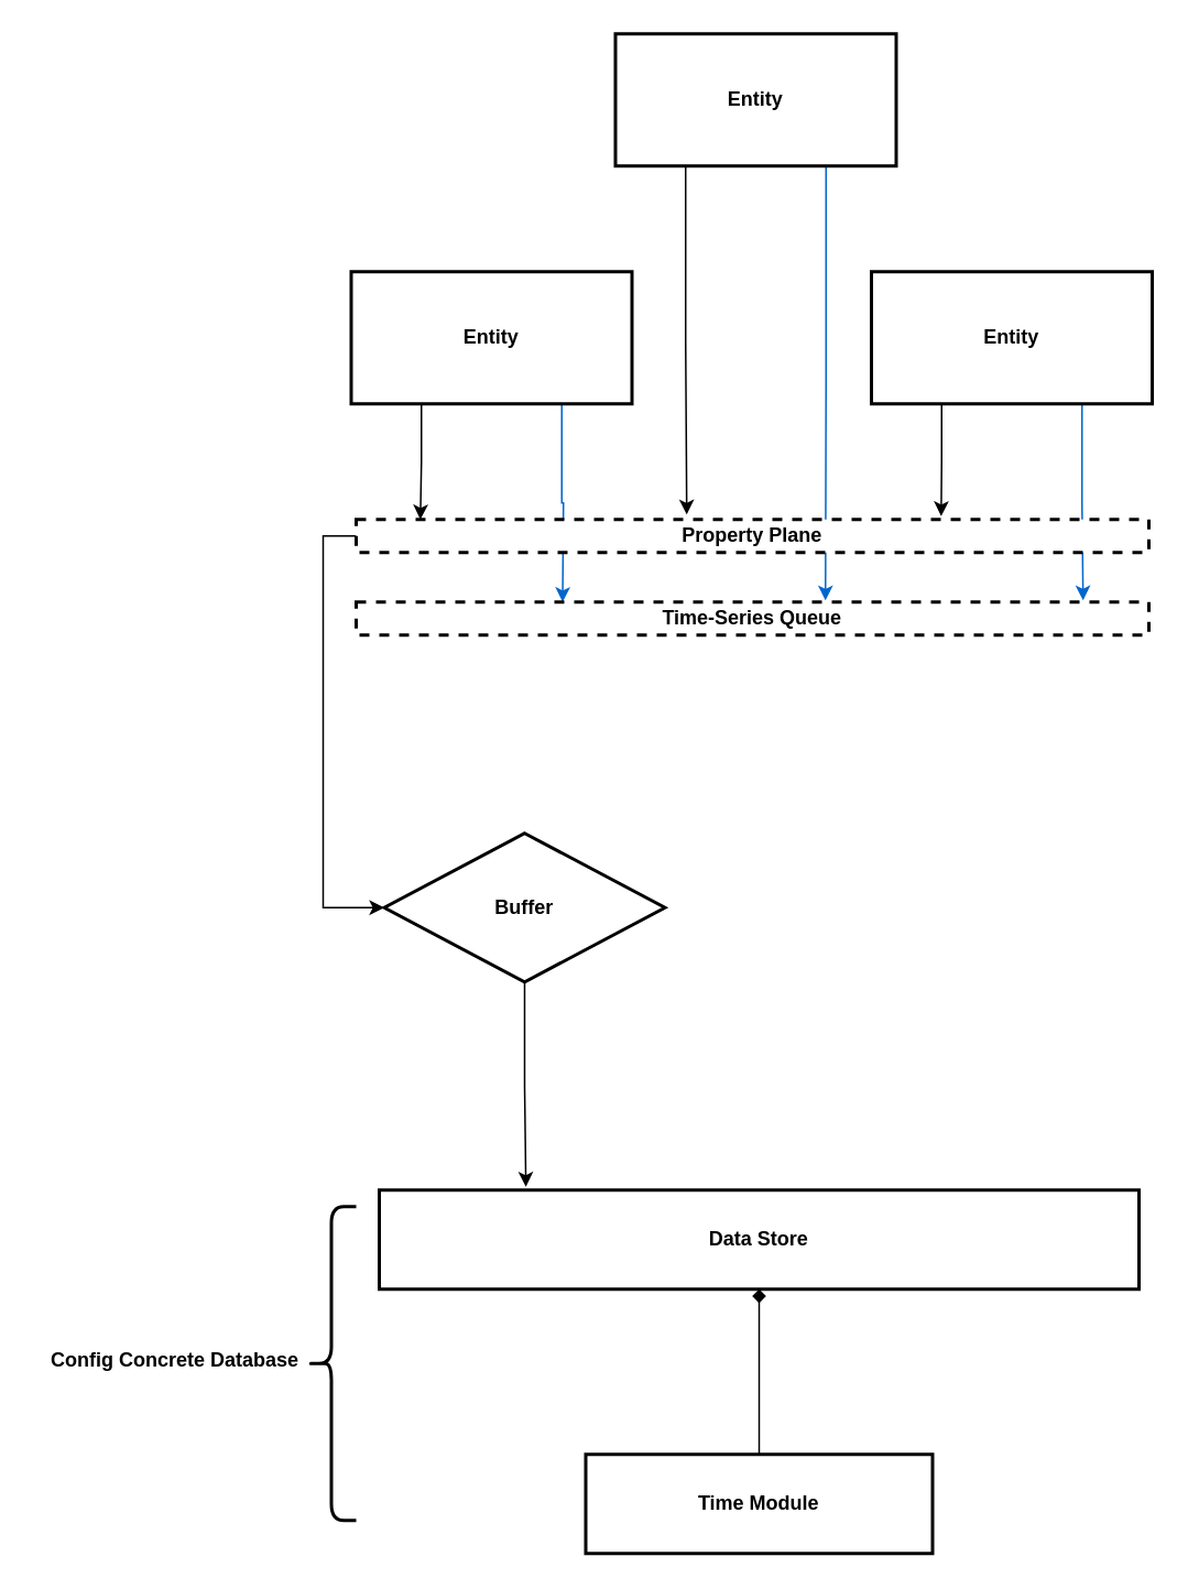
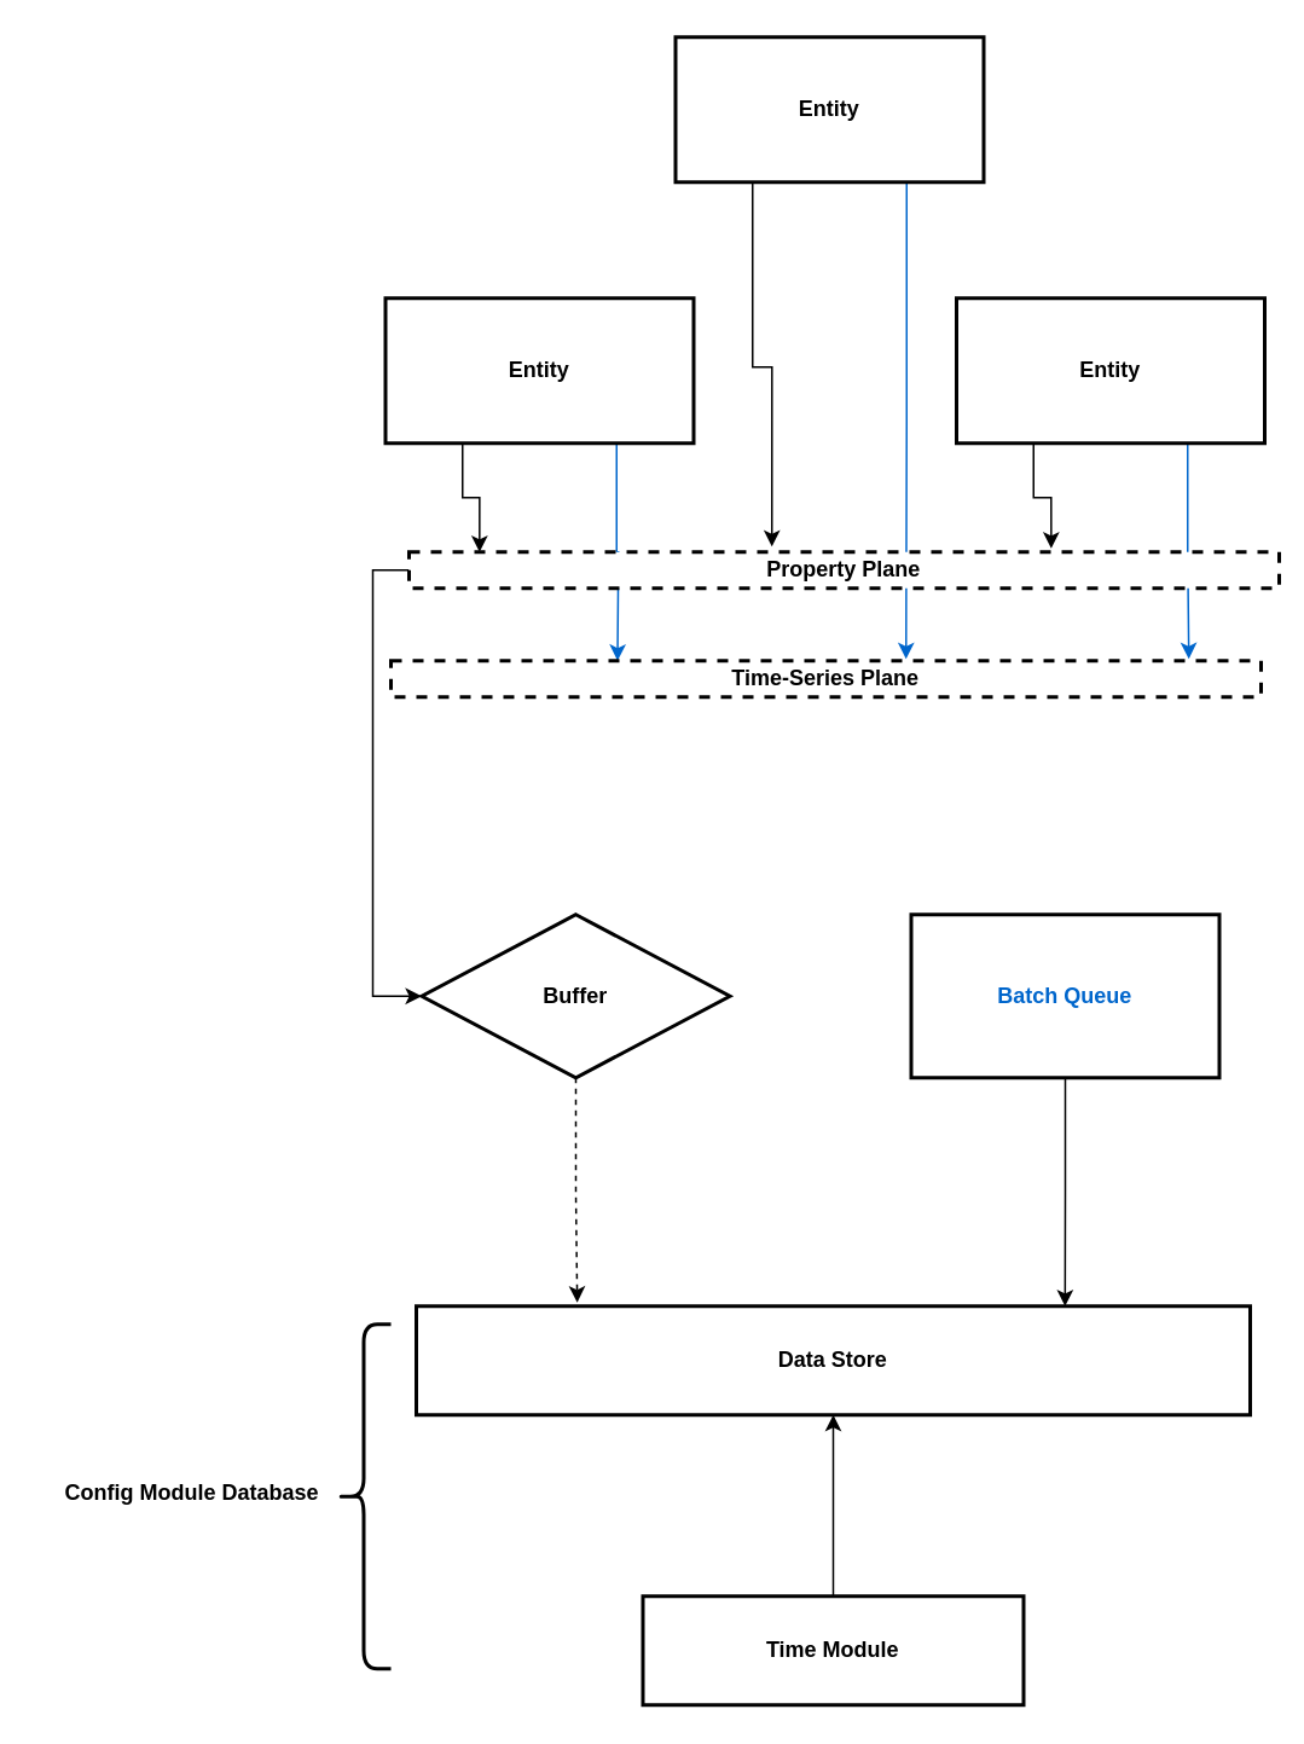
- <mxCell id="12" value="&lt;font color=&quot;#000000&quot;&gt;&lt;b&gt;Property Plane&lt;/b&gt;&lt;/font&gt;" style="rounded=0;whiteSpace=wrap;html=1;strokeColor=#000000;strokeWidth=2;fillColor=#FFFFFF;dashed=1;" parent="1" vertex="1"><mxGeometry x="215" y="314" width="480" height="20" as="geometry" /></mxCell>
+ <mxCell id="12" value="&lt;font color=&quot;#000000&quot;&gt;&lt;b&gt;Property Plane&lt;/b&gt;&lt;/font&gt;" style="rounded=0;whiteSpace=wrap;html=1;strokeColor=#000000;strokeWidth=2;fillColor=#FFFFFF;dashed=1;" parent="1" vertex="1"><mxGeometry x="225" y="304" width="480" height="20" as="geometry" /></mxCell>
- <mxCell id="13" value="&lt;span style=&quot;color: rgb(0 , 0 , 0)&quot;&gt;&lt;b&gt;Time-Series Queue&lt;/b&gt;&lt;/span&gt;" style="rounded=0;whiteSpace=wrap;html=1;strokeColor=#000000;strokeWidth=2;fillColor=#FFFFFF;dashed=1;" parent="1" vertex="1"><mxGeometry x="215" y="364" width="480" height="20" as="geometry" /></mxCell>
+ <mxCell id="13" value="&lt;span style=&quot;color: rgb(0 , 0 , 0)&quot;&gt;&lt;b&gt;Time-Series Plane&lt;/b&gt;&lt;/span&gt;" style="rounded=0;whiteSpace=wrap;html=1;strokeColor=#000000;strokeWidth=2;fillColor=#FFFFFF;dashed=1;" parent="1" vertex="1"><mxGeometry x="215" y="364" width="480" height="20" as="geometry" /></mxCell>
+ <mxCell id="17" value="&lt;b&gt;&lt;font color=&quot;#0066cc&quot;&gt;Batch Queue&lt;/font&gt;&lt;/b&gt;" style="rounded=0;whiteSpace=wrap;html=1;strokeColor=#000000;strokeWidth=2;fillColor=#FFFFFF;" parent="1" vertex="1"><mxGeometry x="502" y="504" width="170" height="90" as="geometry" /></mxCell>
- <mxCell id="14" style="edgeStyle=orthogonalEdgeStyle;rounded=0;orthogonalLoop=1;jettySize=auto;html=1;exitX=0.5;exitY=1;exitDx=0;exitDy=0;entryX=0.193;entryY=-0.033;entryDx=0;entryDy=0;entryPerimeter=0;strokeColor=#000000;" parent="1" source="15" target="18" edge="1"><mxGeometry relative="1" as="geometry" /></mxCell>
+ <mxCell id="14" style="edgeStyle=orthogonalEdgeStyle;rounded=0;orthogonalLoop=1;jettySize=auto;html=1;exitX=0.5;exitY=1;exitDx=0;exitDy=0;entryX=0.193;entryY=-0.033;entryDx=0;entryDy=0;entryPerimeter=0;strokeColor=#000000;dashed=1;" parent="1" source="15" target="18" edge="1"><mxGeometry relative="1" as="geometry" /></mxCell>
+ <mxCell id="16" style="edgeStyle=orthogonalEdgeStyle;rounded=0;orthogonalLoop=1;jettySize=auto;html=1;exitX=0.5;exitY=1;exitDx=0;exitDy=0;entryX=0.778;entryY=0;entryDx=0;entryDy=0;entryPerimeter=0;strokeColor=#000000;" parent="1" source="17" target="18" edge="1"><mxGeometry relative="1" as="geometry" /></mxCell>
- <mxCell id="19" style="edgeStyle=orthogonalEdgeStyle;rounded=0;orthogonalLoop=1;jettySize=auto;html=1;exitX=0.5;exitY=0;exitDx=0;exitDy=0;entryX=0.5;entryY=1;entryDx=0;entryDy=0;strokeColor=#000000;endArrow=diamond;" parent="1" source="20" target="18" edge="1"><mxGeometry relative="1" as="geometry" /></mxCell>
+ <mxCell id="19" style="edgeStyle=orthogonalEdgeStyle;rounded=0;orthogonalLoop=1;jettySize=auto;html=1;exitX=0.5;exitY=0;exitDx=0;exitDy=0;entryX=0.5;entryY=1;entryDx=0;entryDy=0;strokeColor=#000000;" parent="1" source="20" target="18" edge="1"><mxGeometry relative="1" as="geometry" /></mxCell>
- <mxCell id="22" value="&lt;font color=&quot;#000000&quot;&gt;&lt;b&gt;Config Concrete Database&lt;/b&gt;&lt;/font&gt;" style="text;html=1;align=center;verticalAlign=middle;resizable=0;points=[];autosize=1;strokeColor=none;" parent="1" vertex="1"><mxGeometry x="20" y="813" width="170" height="20" as="geometry" /></mxCell>
+ <mxCell id="22" value="&lt;font color=&quot;#000000&quot;&gt;&lt;b&gt;Config Module Database&lt;/b&gt;&lt;/font&gt;" style="text;html=1;align=center;verticalAlign=middle;resizable=0;points=[];autosize=1;strokeColor=none;" parent="1" vertex="1"><mxGeometry x="20" y="813" width="170" height="20" as="geometry" /></mxCell>
